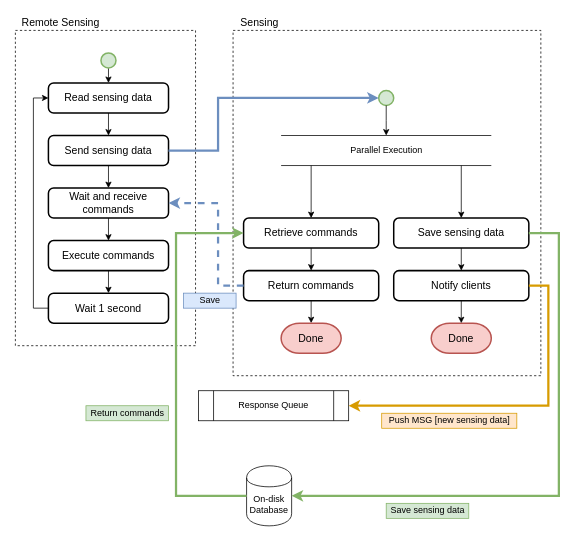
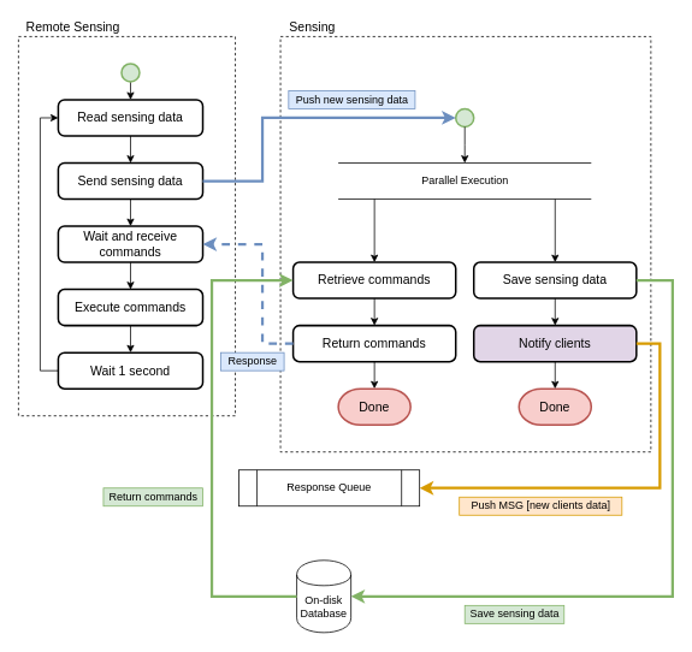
+ <mxCell id="42" value="Push new sensing data" style="text;html=1;align=center;verticalAlign=middle;resizable=0;points=[];autosize=1;fillColor=#dae8fc;strokeColor=#6c8ebf;" parent="1" vertex="1"><mxGeometry x="319" y="100" width="140" height="20" as="geometry" /></mxCell>
- <mxCell id="21" value="Notify clients" style="rounded=1;whiteSpace=wrap;html=1;absoluteArcSize=1;arcSize=14;strokeWidth=2;fontSize=14;" parent="1" vertex="1"><mxGeometry x="524" y="360" width="180" height="40" as="geometry" /></mxCell>
+ <mxCell id="21" value="Notify clients" style="rounded=1;whiteSpace=wrap;html=1;absoluteArcSize=1;arcSize=14;strokeWidth=2;fontSize=14;fillColor=#e1d5e7;" parent="1" vertex="1"><mxGeometry x="524" y="360" width="180" height="40" as="geometry" /></mxCell>
- <mxCell id="43" value="Save" style="text;html=1;align=center;verticalAlign=middle;resizable=0;points=[];autosize=1;fillColor=#dae8fc;strokeColor=#6c8ebf;" parent="1" vertex="1"><mxGeometry x="244" y="390" width="70" height="20" as="geometry" /></mxCell>
+ <mxCell id="43" value="Response" style="text;html=1;align=center;verticalAlign=middle;resizable=0;points=[];autosize=1;fillColor=#dae8fc;strokeColor=#6c8ebf;" parent="1" vertex="1"><mxGeometry x="244" y="390" width="70" height="20" as="geometry" /></mxCell>
- <mxCell id="34" value="Push MSG [new sensing data]" style="text;html=1;align=center;verticalAlign=middle;resizable=0;points=[];autosize=1;fillColor=#ffe6cc;strokeColor=#d79b00;" parent="1" vertex="1"><mxGeometry x="508" y="550" width="180" height="20" as="geometry" /></mxCell>
+ <mxCell id="34" value="Push MSG [new clients data]" style="text;html=1;align=center;verticalAlign=middle;resizable=0;points=[];autosize=1;fillColor=#ffe6cc;strokeColor=#d79b00;" parent="1" vertex="1"><mxGeometry x="508" y="550" width="180" height="20" as="geometry" /></mxCell>
